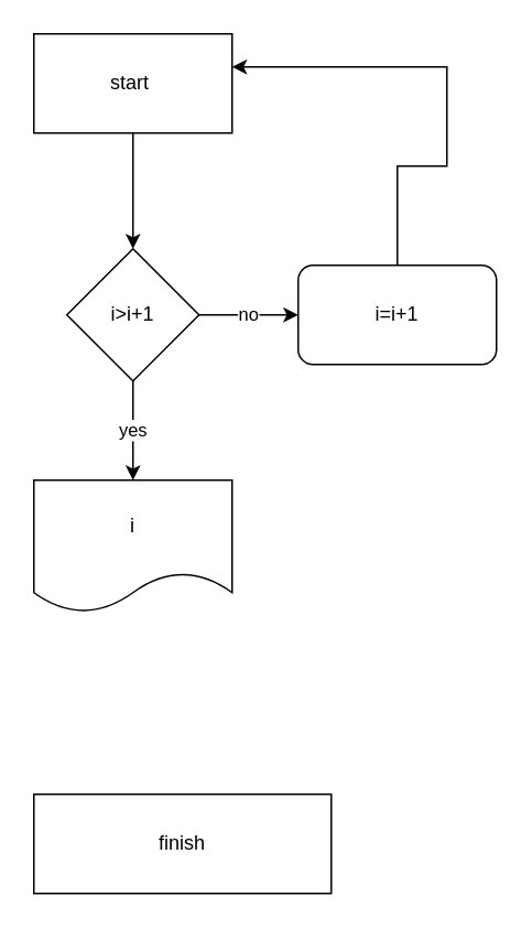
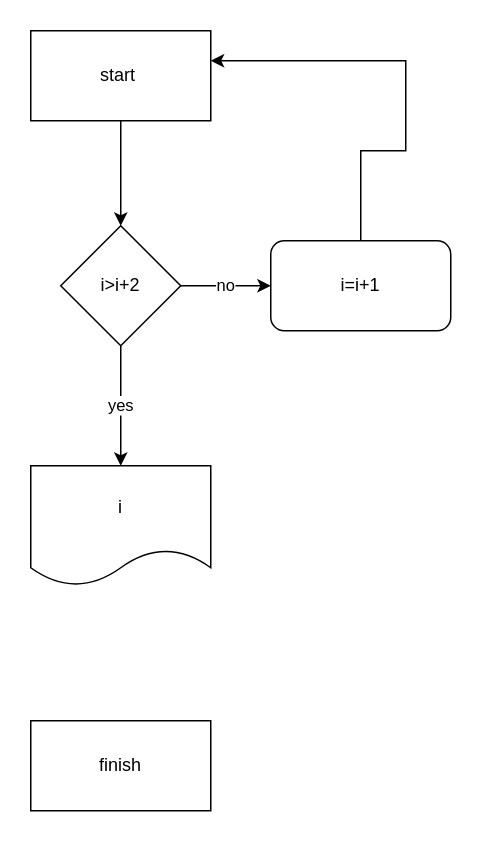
- <mxCell id="6" value="i&amp;gt;i+1" style="rhombus;whiteSpace=wrap;html=1;rounded=0;" vertex="1" parent="1"><mxGeometry x="40" y="150" width="80" height="80" as="geometry" /></mxCell>
+ <mxCell id="6" value="i&amp;gt;i+2" style="rhombus;whiteSpace=wrap;html=1;rounded=0;" vertex="1" parent="1"><mxGeometry x="40" y="150" width="80" height="80" as="geometry" /></mxCell>
- <mxCell id="7" value="i" style="shape=document;whiteSpace=wrap;html=1;boundedLbl=1;rounded=0;" vertex="1" parent="1"><mxGeometry x="20" y="290" width="120" height="80" as="geometry" /></mxCell>
+ <mxCell id="7" value="i" style="shape=document;whiteSpace=wrap;html=1;boundedLbl=1;rounded=0;" vertex="1" parent="1"><mxGeometry x="20" y="310" width="120" height="80" as="geometry" /></mxCell>
- <mxCell id="10" value="finish" style="whiteSpace=wrap;html=1;rounded=0;" vertex="1" parent="1"><mxGeometry x="20" y="480" width="180" height="60" as="geometry" /></mxCell>
+ <mxCell id="10" value="finish" style="whiteSpace=wrap;html=1;rounded=0;" vertex="1" parent="1"><mxGeometry x="20" y="480" width="120" height="60" as="geometry" /></mxCell>
